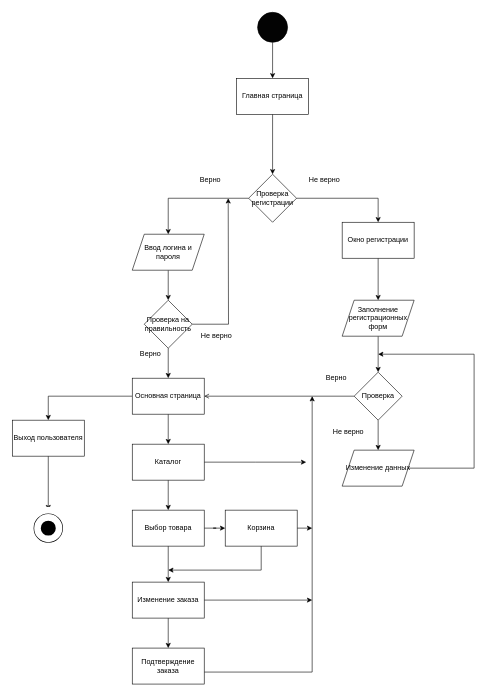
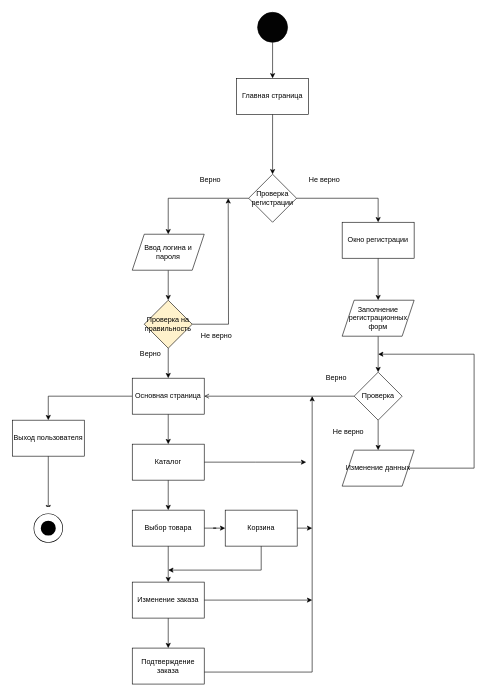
- <mxCell id="29" value="Проверка на правильность" style="rhombus;whiteSpace=wrap;html=1;fillColor=#FFFFFF;" vertex="1" parent="1"><mxGeometry x="240" y="500" width="80" height="80" as="geometry" /></mxCell>
+ <mxCell id="29" value="Проверка на правильность" style="rhombus;whiteSpace=wrap;html=1;fillColor=#fff2cc;" vertex="1" parent="1"><mxGeometry x="240" y="500" width="80" height="80" as="geometry" /></mxCell>
